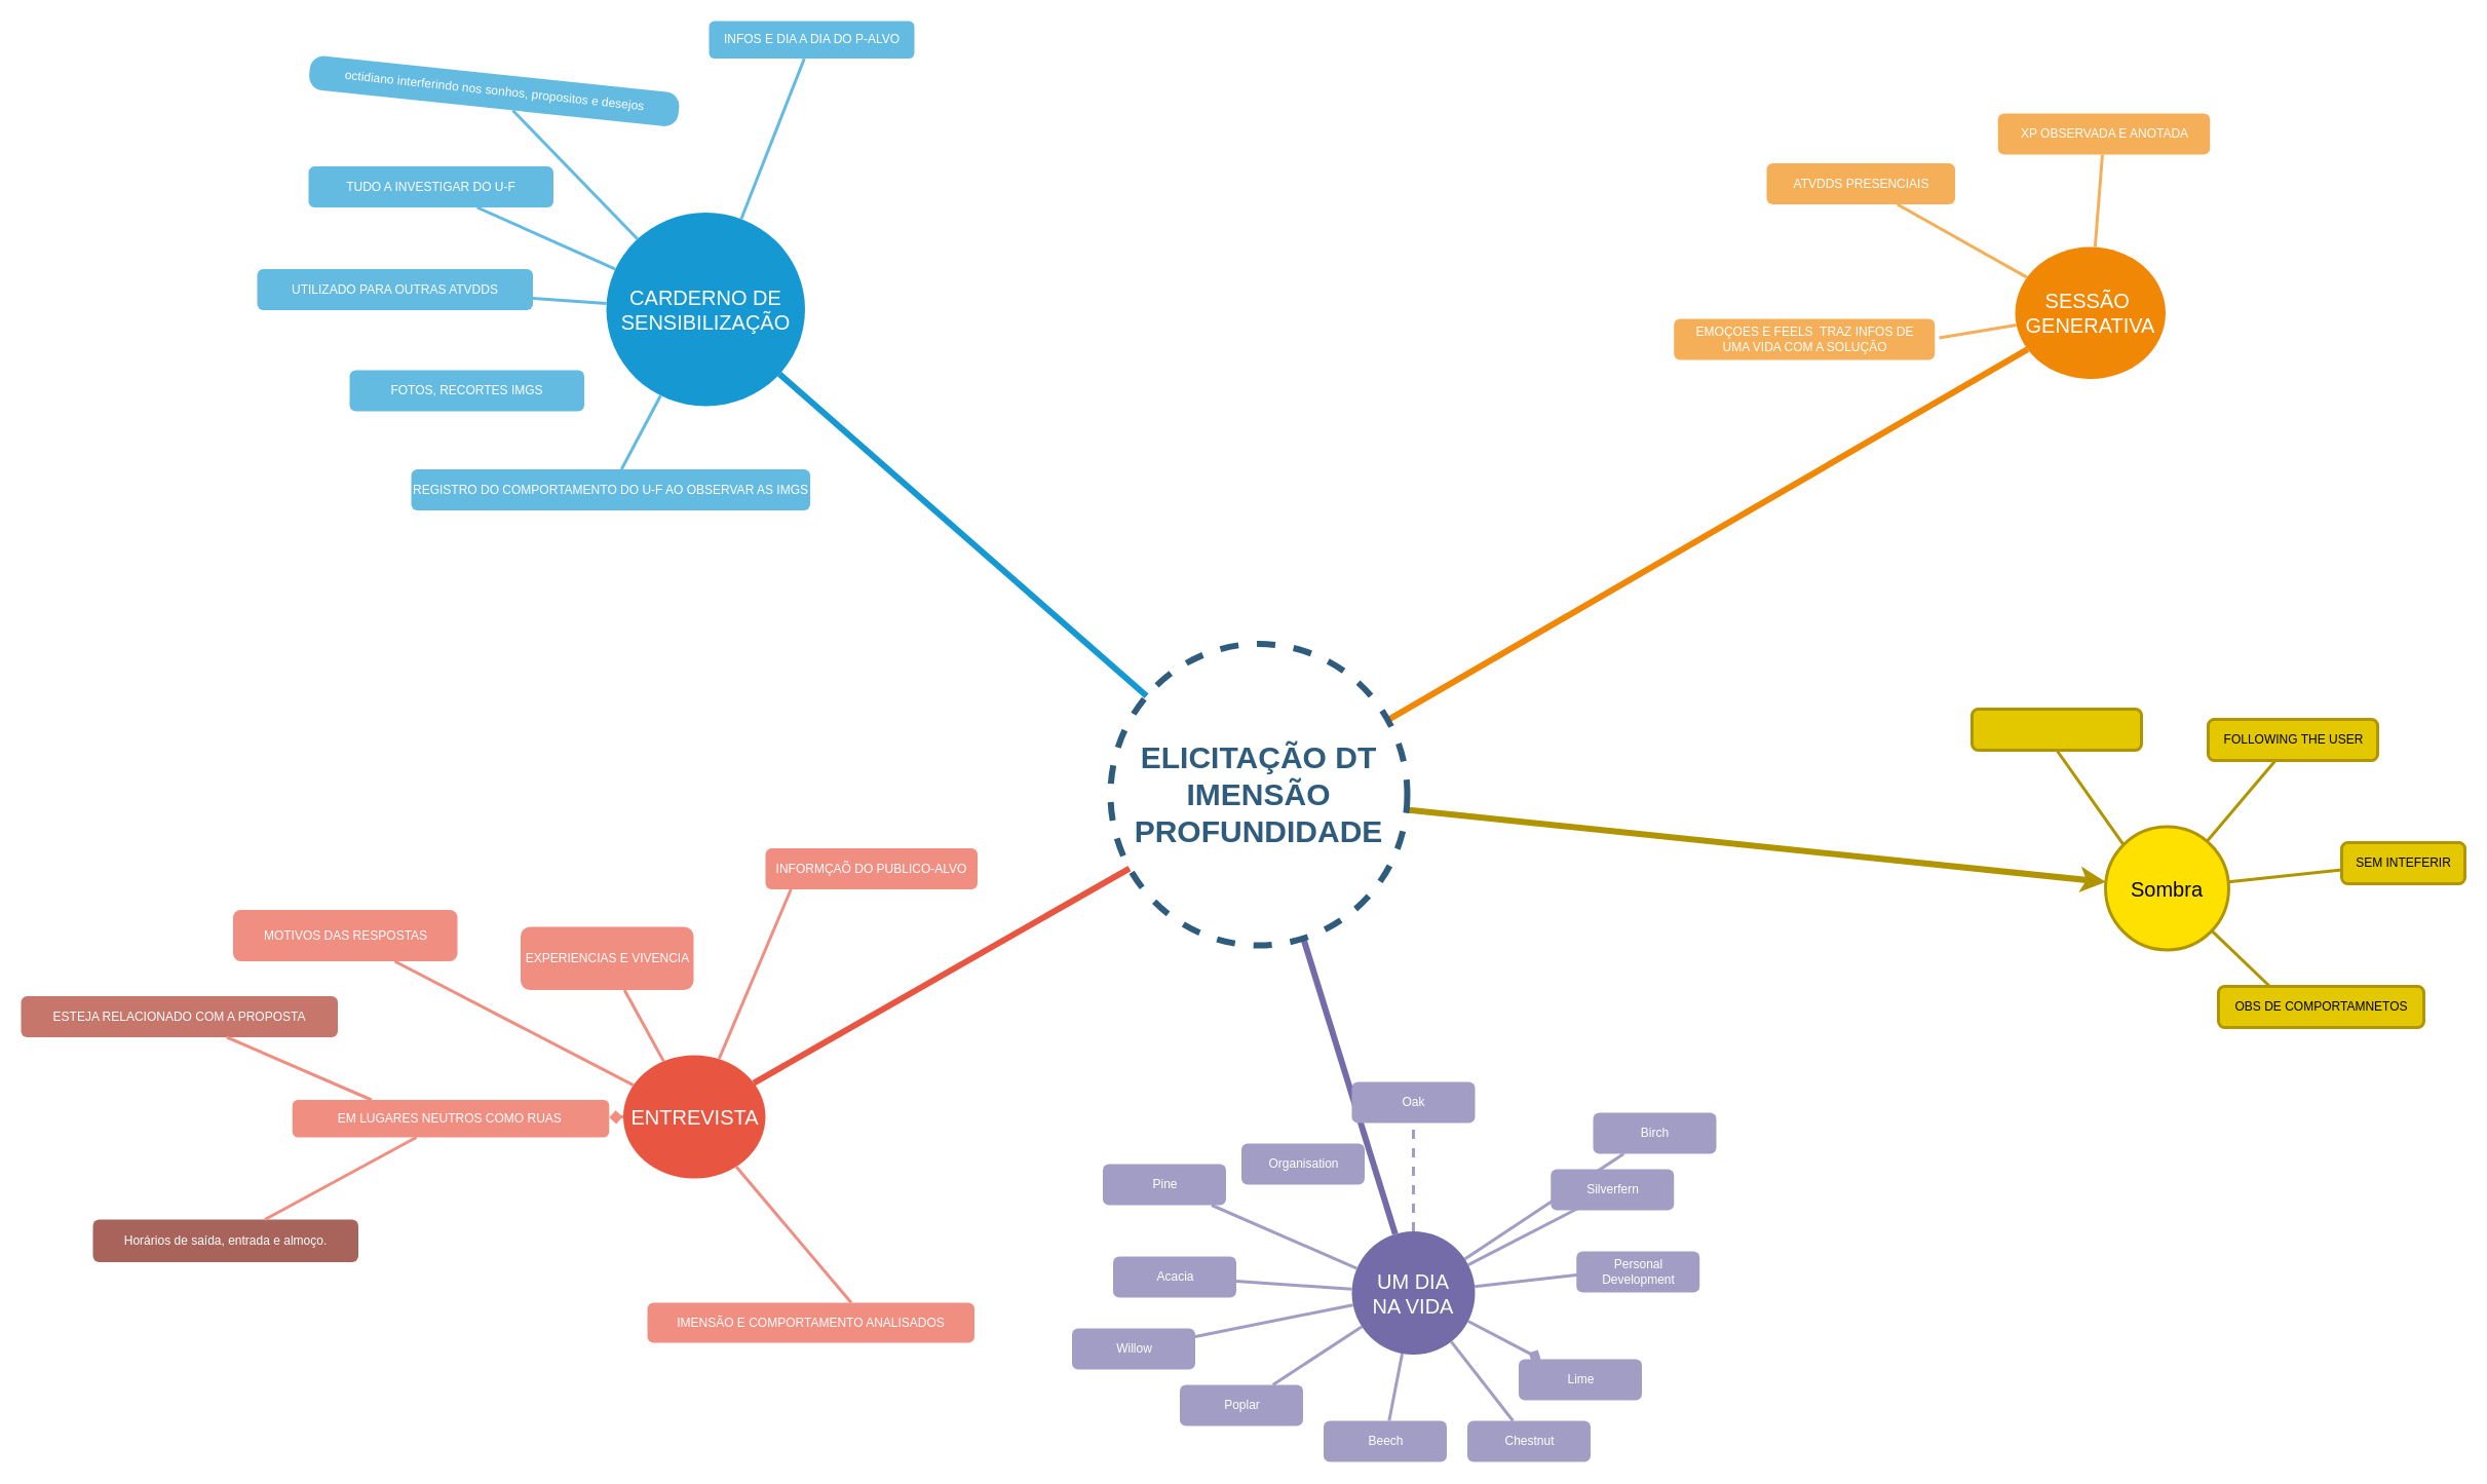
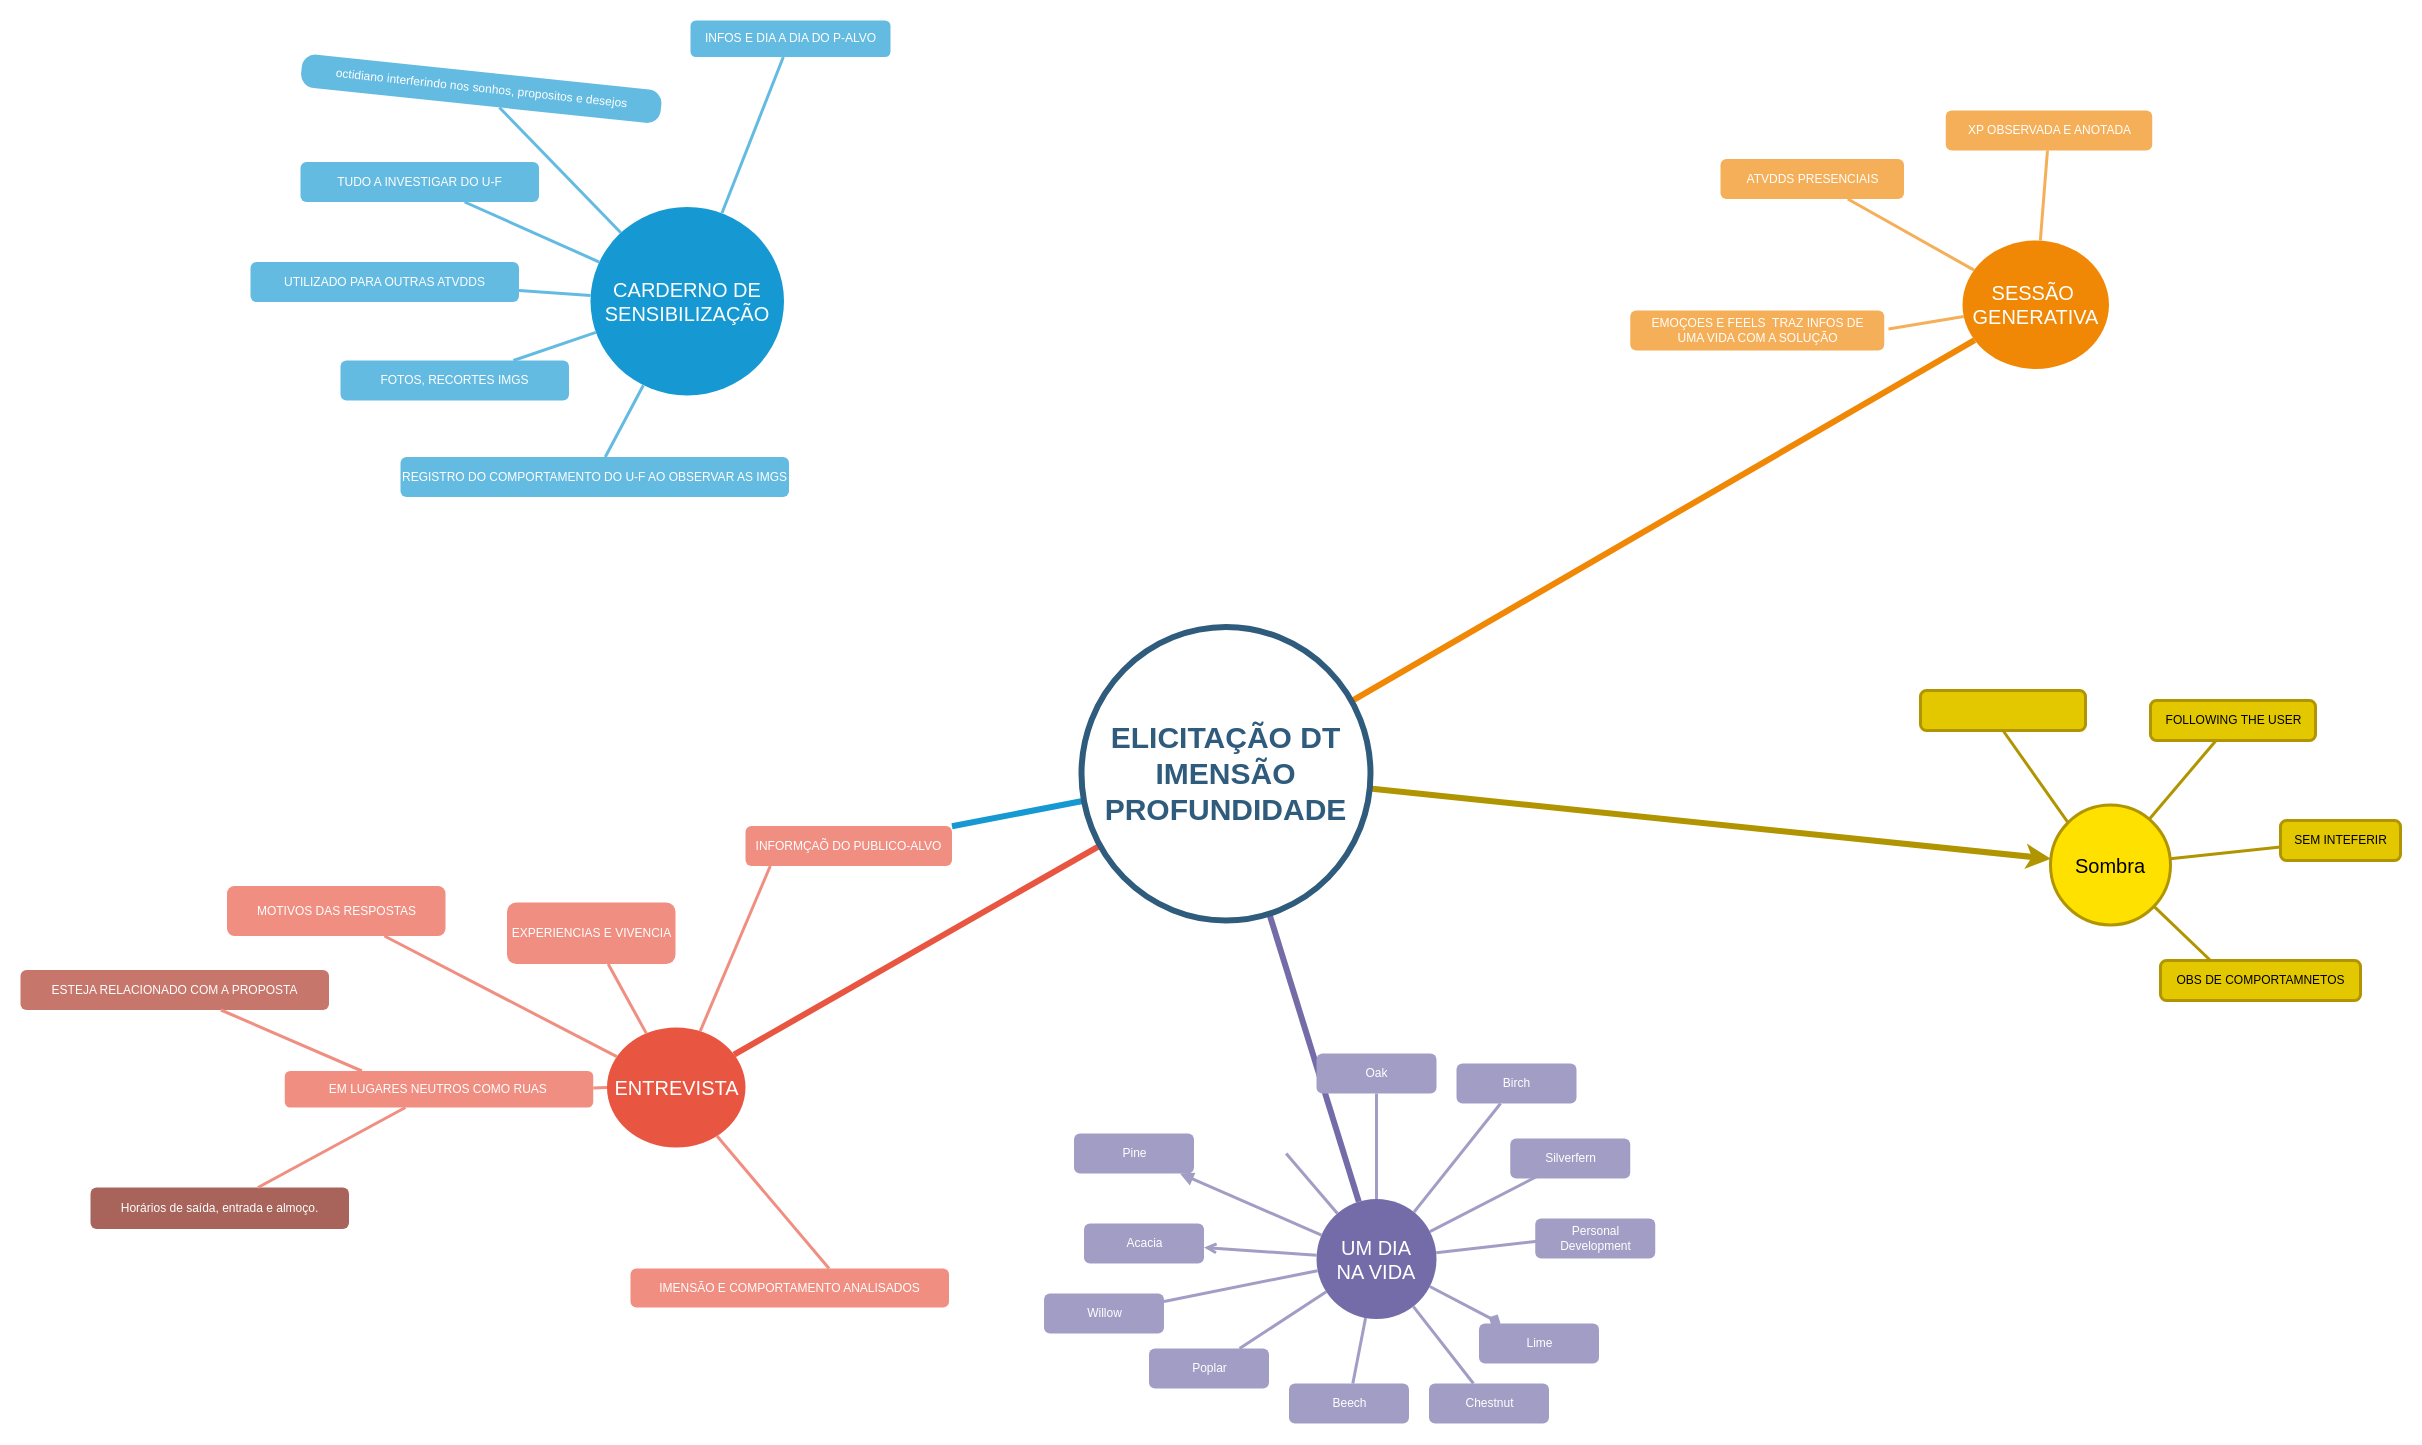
+ <mxCell id="18" value="" style="edgeStyle=none;endArrow=none;strokeWidth=3;strokeColor=#64BBE2;html=1;" parent="1" source="2" target="12" edge="1"><mxGeometry x="-221.5" y="56.5" width="100" height="100" as="geometry"><mxPoint x="-101.5" y="106.5" as="sourcePoint" /><mxPoint x="-1.5" y="6.5" as="targetPoint" /></mxGeometry></mxCell>
- <mxCell id="7" style="endArrow=none;strokeWidth=6;strokeColor=#1699D3;html=1;" parent="1" source="48" target="2" edge="1"><mxGeometry relative="1" as="geometry" /></mxCell>
+ <mxCell id="7" style="endArrow=none;strokeWidth=6;strokeColor=#1699D3;html=1;" parent="1" source="48" target="34" edge="1"><mxGeometry relative="1" as="geometry" /></mxCell>
- <mxCell id="48" value="ELICITAÇÃO DT&lt;br&gt;IMENSÃO PROFUNDIDADE" style="ellipse;whiteSpace=wrap;html=1;shadow=0;fontFamily=Helvetica;fontSize=30;fontColor=#2F5B7C;align=center;strokeColor=#2F5B7C;strokeWidth=6;fillColor=#FFFFFF;fontStyle=1;gradientColor=none;dashed=1;" parent="1" vertex="1"><mxGeometry x="1081" y="626.5" width="289" height="293.5" as="geometry" /></mxCell>
+ <mxCell id="48" value="ELICITAÇÃO DT&lt;br&gt;IMENSÃO PROFUNDIDADE" style="ellipse;whiteSpace=wrap;html=1;shadow=0;fontFamily=Helvetica;fontSize=30;fontColor=#2F5B7C;align=center;strokeColor=#2F5B7C;strokeWidth=6;fillColor=#FFFFFF;fontStyle=1;gradientColor=none;" parent="1" vertex="1"><mxGeometry x="1081" y="626.5" width="289" height="293.5" as="geometry" /></mxCell>
- <mxCell id="44" value="" style="edgeStyle=none;endArrow=diamond;strokeWidth=3;strokeColor=#F08E81;html=1;" parent="1" source="5" target="37" edge="1"><mxGeometry x="135" y="-43" width="100" height="100" as="geometry"><mxPoint x="255" y="7" as="sourcePoint" /><mxPoint x="355" y="-93" as="targetPoint" /></mxGeometry></mxCell>
+ <mxCell id="44" value="" style="edgeStyle=none;endArrow=none;strokeWidth=3;strokeColor=#F08E81;html=1;" parent="1" source="5" target="37" edge="1"><mxGeometry x="135" y="-43" width="100" height="100" as="geometry"><mxPoint x="255" y="7" as="sourcePoint" /><mxPoint x="355" y="-93" as="targetPoint" /></mxGeometry></mxCell>
- <mxCell id="52" value="Birch" style="rounded=1;fillColor=#a29dc5;strokeColor=none;strokeWidth=3;shadow=0;html=1;fontColor=#FFFFFF;" parent="1" vertex="1"><mxGeometry x="1551" y="1083" width="120" height="40" as="geometry" /></mxCell>
+ <mxCell id="52" value="Birch" style="rounded=1;fillColor=#a29dc5;strokeColor=none;strokeWidth=3;shadow=0;html=1;fontColor=#FFFFFF;" parent="1" vertex="1"><mxGeometry x="1456" y="1063" width="120" height="40" as="geometry" /></mxCell>
- <mxCell id="50" value="Organisation" style="rounded=1;fillColor=#a29dc5;strokeColor=none;strokeWidth=3;shadow=0;html=1;fontColor=#FFFFFF;" parent="1" vertex="1"><mxGeometry x="1208.5" y="1113" width="120" height="40" as="geometry" /></mxCell>
+ <mxCell id="50" value="Organisation" style="rounded=1;fillColor=#ffffff;strokeColor=none;strokeWidth=3;shadow=0;html=1;fontColor=#FFFFFF;" parent="1" vertex="1"><mxGeometry x="1208.5" y="1113" width="120" height="40" as="geometry" /></mxCell>
- <mxCell id="63" value="" style="edgeStyle=none;endArrow=none;strokeWidth=3;strokeColor=#A29DC5;html=1;dashed=1;" parent="1" source="49" target="51" edge="1"><mxGeometry x="-611.5" y="238" width="100" height="100" as="geometry"><mxPoint x="-491.5" y="288" as="sourcePoint" /><mxPoint x="-391.5" y="188" as="targetPoint" /></mxGeometry></mxCell>
+ <mxCell id="63" value="" style="edgeStyle=none;endArrow=none;strokeWidth=3;strokeColor=#A29DC5;html=1;" parent="1" source="49" target="51" edge="1"><mxGeometry x="-611.5" y="238" width="100" height="100" as="geometry"><mxPoint x="-491.5" y="288" as="sourcePoint" /><mxPoint x="-391.5" y="188" as="targetPoint" /></mxGeometry></mxCell>
- <mxCell id="67" value="" style="edgeStyle=none;endArrow=none;strokeWidth=3;strokeColor=#A29DC5;html=1;" parent="1" source="49" target="55" edge="1"><mxGeometry x="-611.5" y="238" width="100" height="100" as="geometry"><mxPoint x="-491.5" y="288" as="sourcePoint" /><mxPoint x="-391.5" y="188" as="targetPoint" /></mxGeometry></mxCell>
+ <mxCell id="67" value="" style="edgeStyle=none;endArrow=block;strokeWidth=3;strokeColor=#A29DC5;html=1;" parent="1" source="49" target="55" edge="1"><mxGeometry x="-611.5" y="238" width="100" height="100" as="geometry"><mxPoint x="-491.5" y="288" as="sourcePoint" /><mxPoint x="-391.5" y="188" as="targetPoint" /></mxGeometry></mxCell>
+ <mxCell id="61" value="" style="edgeStyle=none;endArrow=none;strokeWidth=3;strokeColor=#A29DC5;html=1;" parent="1" source="49" target="50" edge="1"><mxGeometry x="-611.5" y="238" width="100" height="100" as="geometry"><mxPoint x="-491.5" y="288" as="sourcePoint" /><mxPoint x="-391.5" y="188" as="targetPoint" /></mxGeometry></mxCell>
- <mxCell id="73" value="" style="edgeStyle=none;endArrow=none;strokeWidth=3;strokeColor=#A29DC5;html=1;" parent="1" source="49" target="62" edge="1"><mxGeometry x="-611.5" y="238" width="100" height="100" as="geometry"><mxPoint x="-491.5" y="288" as="sourcePoint" /><mxPoint x="-391.5" y="188" as="targetPoint" /></mxGeometry></mxCell>
+ <mxCell id="73" value="" style="edgeStyle=none;endArrow=open;strokeWidth=3;strokeColor=#A29DC5;html=1;" parent="1" source="49" target="62" edge="1"><mxGeometry x="-611.5" y="238" width="100" height="100" as="geometry"><mxPoint x="-491.5" y="288" as="sourcePoint" /><mxPoint x="-391.5" y="188" as="targetPoint" /></mxGeometry></mxCell>
